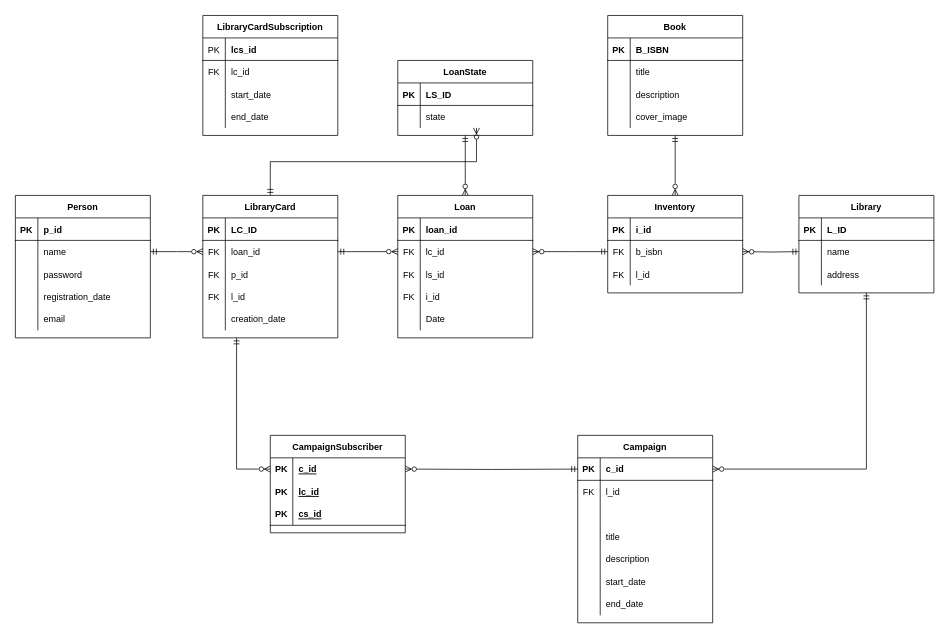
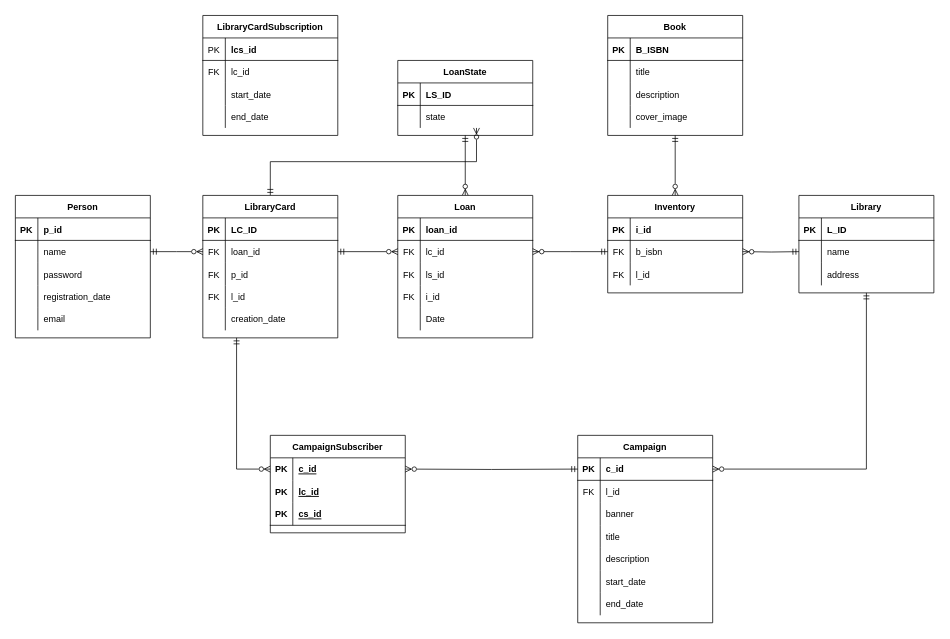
+ <mxCell id="106" value="banner" style="shape=partialRectangle;connectable=0;fillColor=none;top=0;left=0;bottom=0;right=0;align=left;spacingLeft=6;overflow=hidden;" parent="104" vertex="1"><mxGeometry x="30" width="150" height="30" as="geometry"><mxRectangle width="150" height="30" as="alternateBounds" /></mxGeometry></mxCell>
